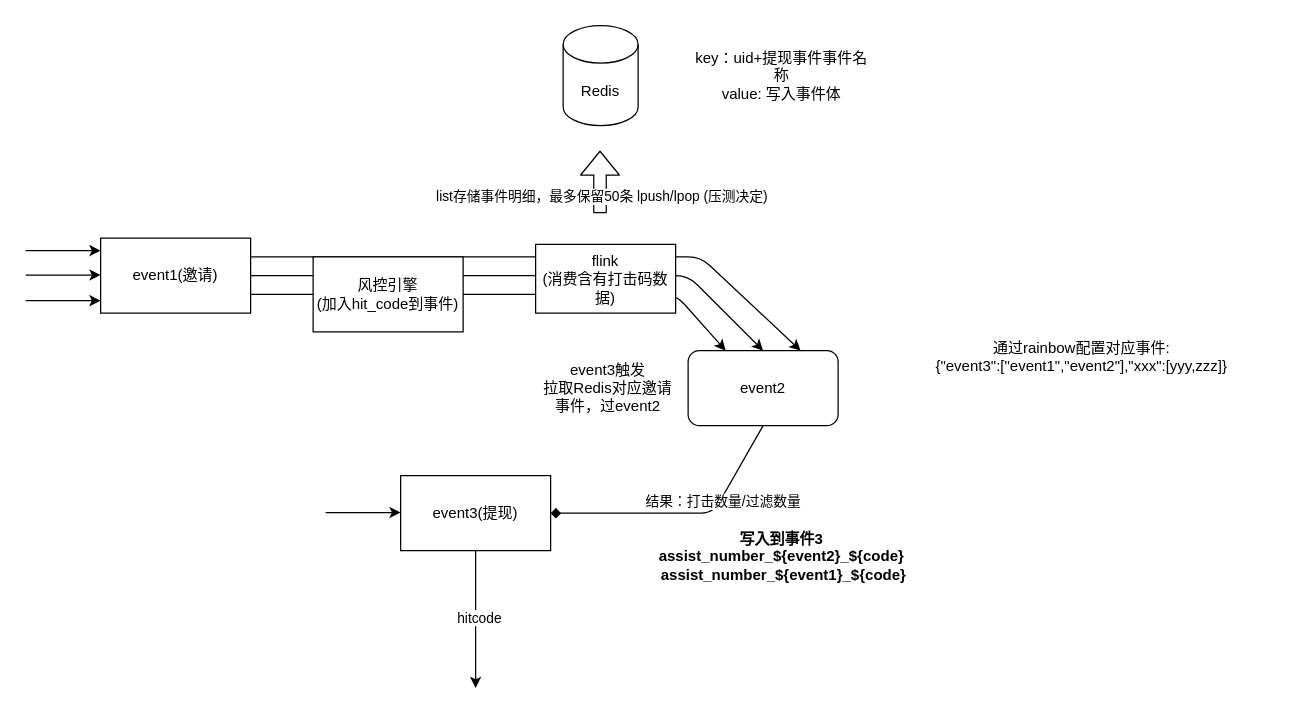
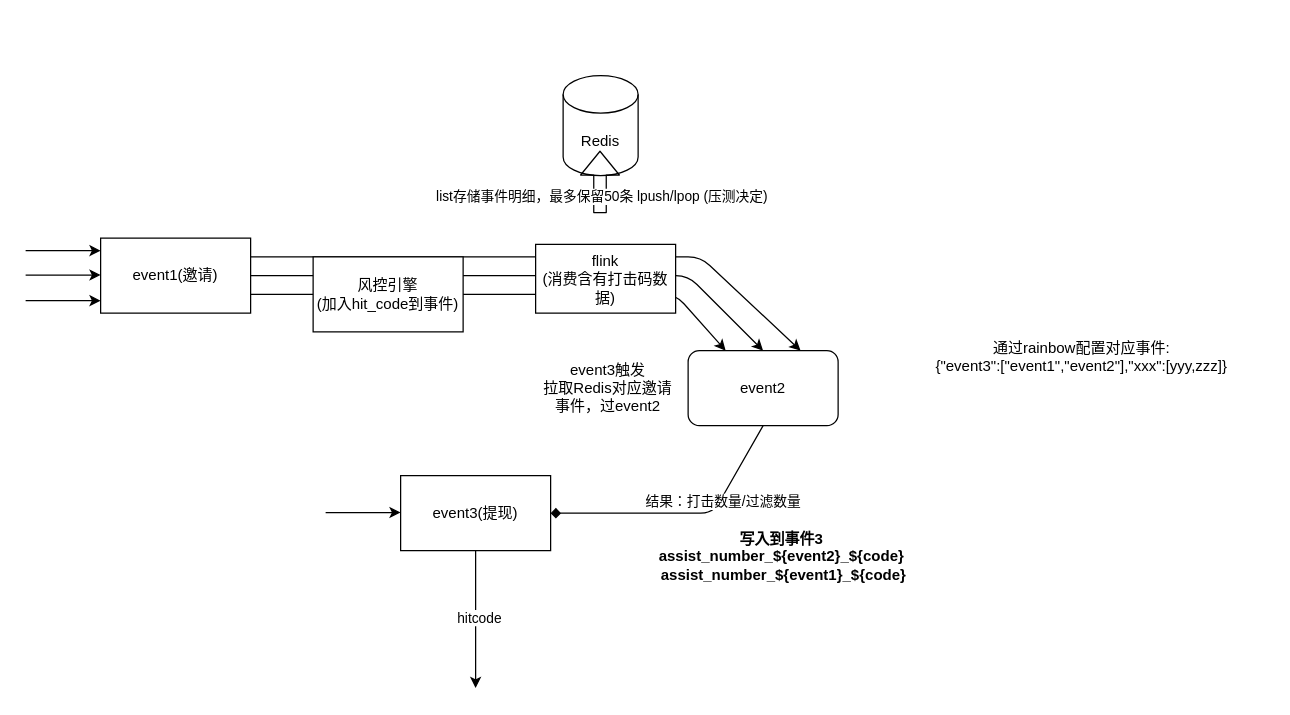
- <mxCell id="16" value="Redis" style="shape=cylinder3;whiteSpace=wrap;html=1;boundedLbl=1;backgroundOutline=1;size=15;" parent="1" vertex="1"><mxGeometry x="450" y="20" width="60" height="80" as="geometry" /></mxCell>
+ <mxCell id="16" value="Redis" style="shape=cylinder3;whiteSpace=wrap;html=1;boundedLbl=1;backgroundOutline=1;size=15;" parent="1" vertex="1"><mxGeometry x="450" y="60" width="60" height="80" as="geometry" /></mxCell>
- <mxCell id="19" value="key：uid+提现事件事件名称&lt;br&gt;value: 写入事件体" style="text;html=1;strokeColor=none;fillColor=none;align=center;verticalAlign=middle;whiteSpace=wrap;rounded=0;" parent="1" vertex="1"><mxGeometry x="550" y="30" width="150" height="60" as="geometry" /></mxCell>
